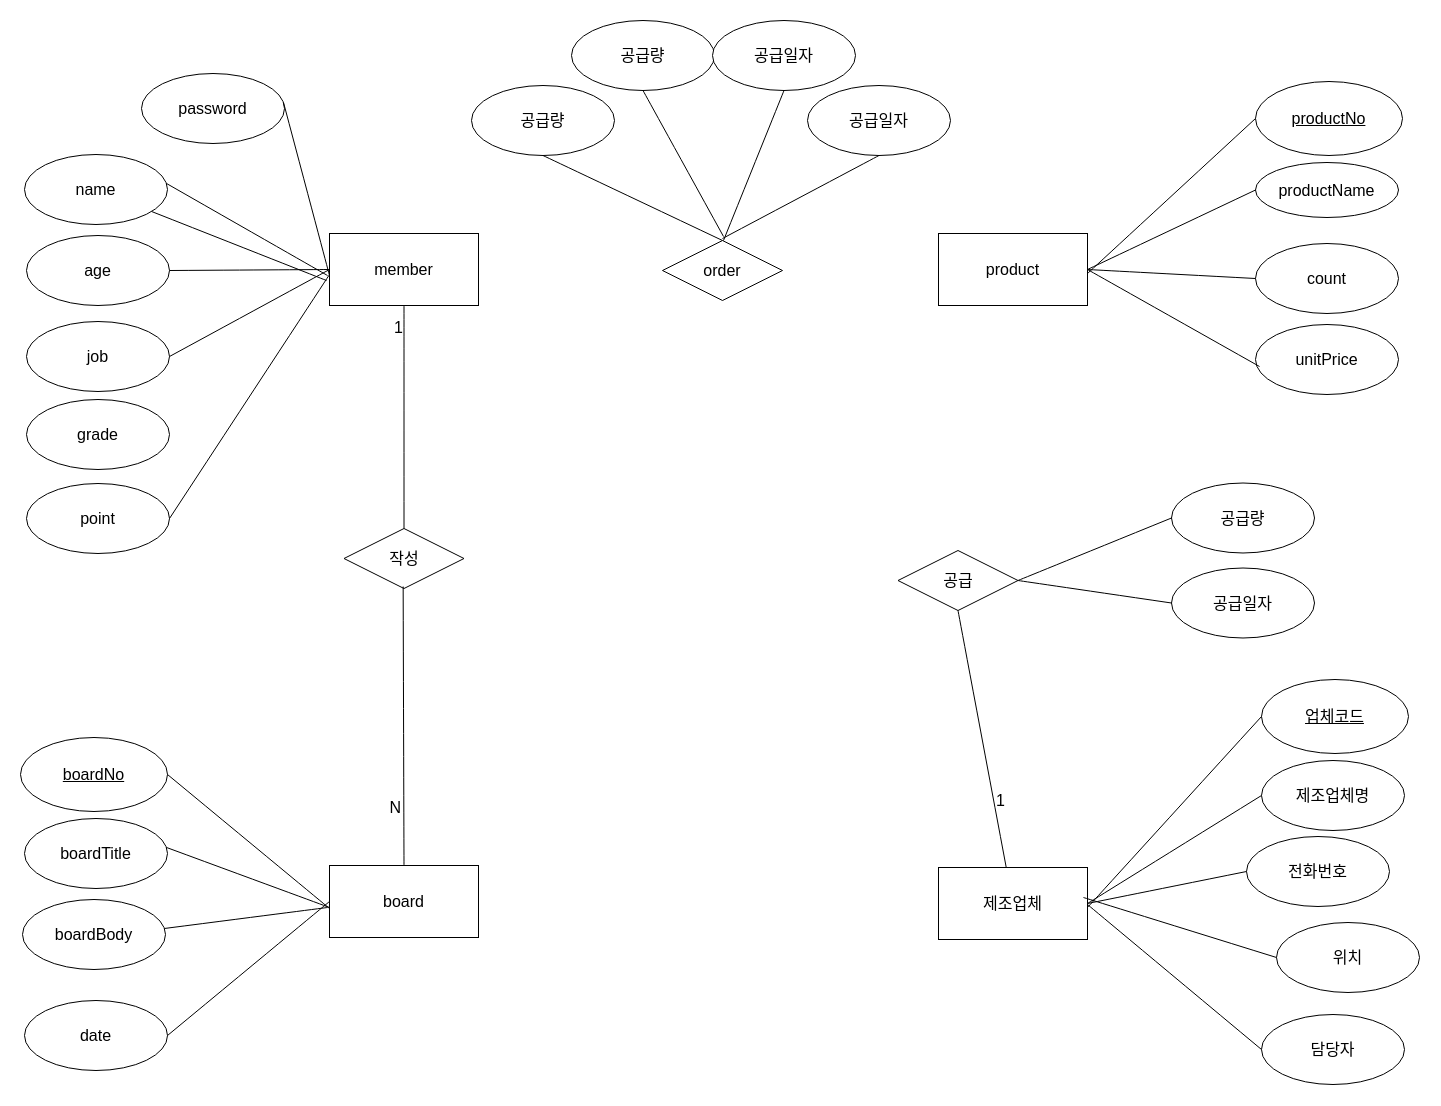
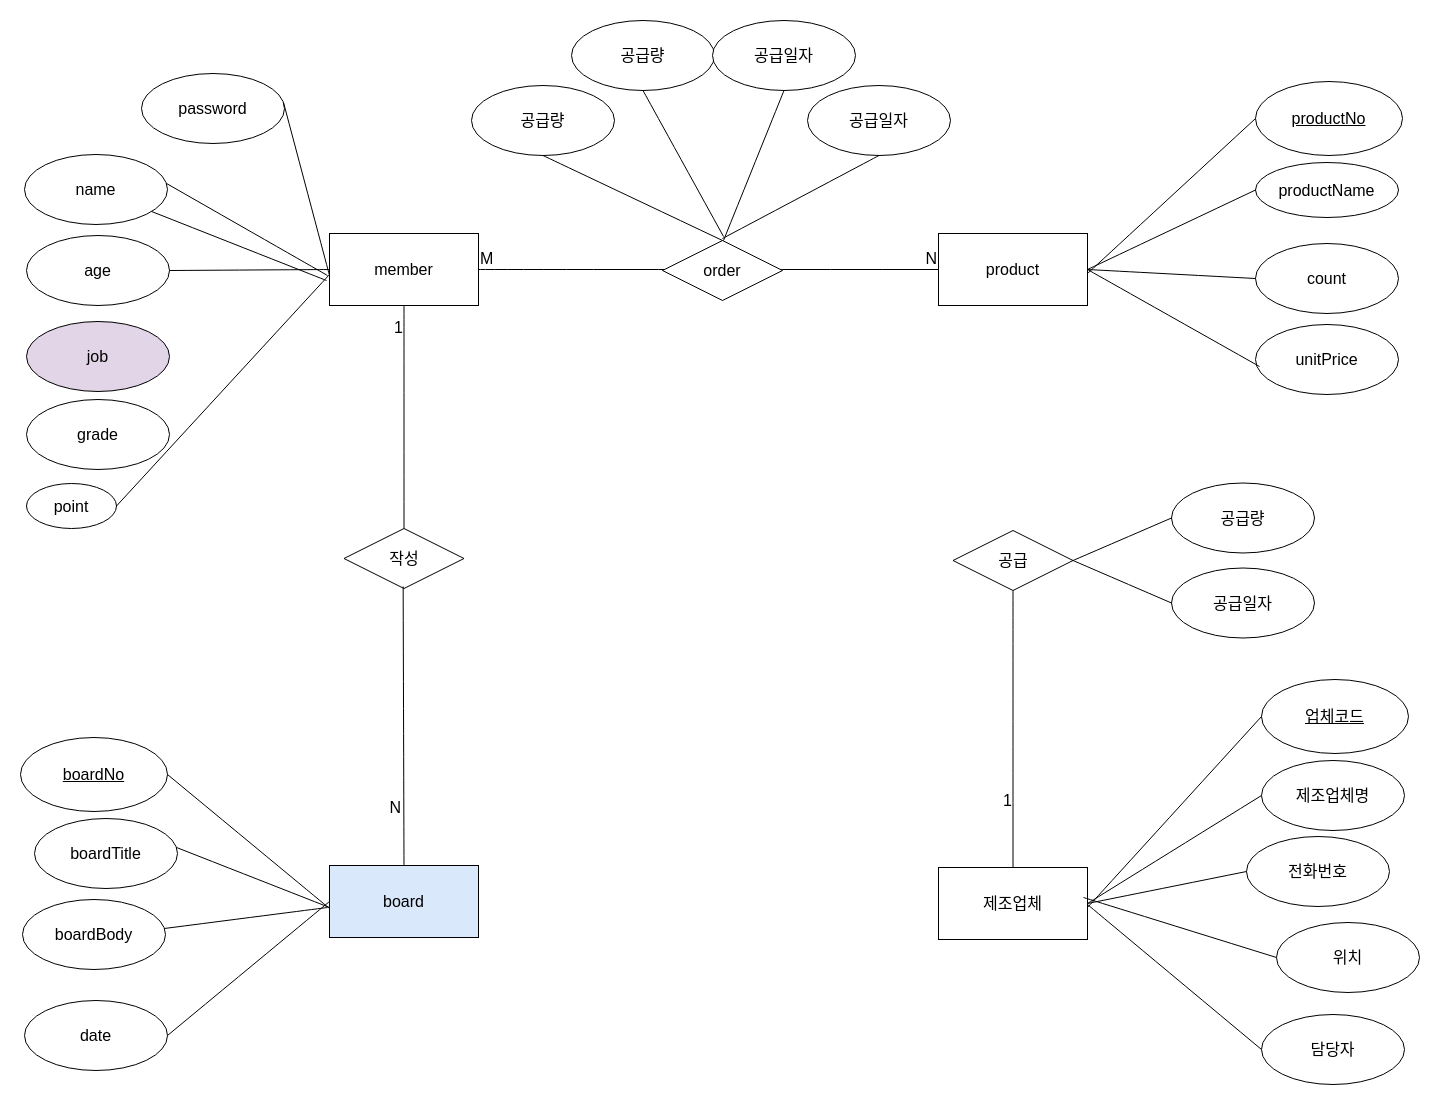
+ <mxCell id="44" value="" style="endArrow=none;html=1;rounded=0;fontSize=12;startSize=8;endSize=8;curved=1;entryX=0;entryY=0.5;entryDx=0;entryDy=0;exitX=1;exitY=0.5;exitDx=0;exitDy=0;" edge="1" parent="1" source="2" target="3"><mxGeometry relative="1" as="geometry"><mxPoint x="478" y="489" as="sourcePoint" /><mxPoint x="662" y="483" as="targetPoint" /></mxGeometry></mxCell>
+ <mxCell id="45" value="M" style="resizable=0;html=1;whiteSpace=wrap;align=left;verticalAlign=bottom;fontSize=16;" connectable="0" vertex="1" parent="44"><mxGeometry x="-1" relative="1" as="geometry" /></mxCell>
+ <mxCell id="46" value="N" style="resizable=0;html=1;whiteSpace=wrap;align=right;verticalAlign=bottom;fontSize=16;" connectable="0" vertex="1" parent="44"><mxGeometry x="1" relative="1" as="geometry" /></mxCell>
- <mxCell id="21" value="" style="endArrow=none;html=1;rounded=0;fontSize=12;startSize=8;endSize=8;curved=1;exitX=0;exitY=0.5;exitDx=0;exitDy=0;entryX=1;entryY=0.5;entryDx=0;entryDy=0;" edge="1" parent="1" source="2" target="7"><mxGeometry width="50" height="50" relative="1" as="geometry"><mxPoint x="369" y="316" as="sourcePoint" /><mxPoint x="209" y="69" as="targetPoint" /></mxGeometry></mxCell>
- <mxCell id="7" value="job" style="ellipse;whiteSpace=wrap;html=1;align=center;fontSize=16;" vertex="1" parent="1"><mxGeometry x="26" y="321" width="143" height="70" as="geometry" /></mxCell>
+ <mxCell id="7" value="job" style="ellipse;whiteSpace=wrap;html=1;align=center;fontSize=16;fillColor=#e1d5e7;" vertex="1" parent="1"><mxGeometry x="26" y="321" width="143" height="70" as="geometry" /></mxCell>
- <mxCell id="9" value="point" style="ellipse;whiteSpace=wrap;html=1;align=center;fontSize=16;" vertex="1" parent="1"><mxGeometry x="26" y="483" width="143" height="70" as="geometry" /></mxCell>
+ <mxCell id="9" value="point" style="ellipse;whiteSpace=wrap;html=1;align=center;fontSize=16;" vertex="1" parent="1"><mxGeometry x="26" y="483" width="90" height="45" as="geometry" /></mxCell>
- <mxCell id="48" value="공급" style="shape=rhombus;perimeter=rhombusPerimeter;whiteSpace=wrap;html=1;align=center;fontSize=16;" vertex="1" parent="1"><mxGeometry x="897.5" y="550" width="120" height="60" as="geometry" /></mxCell>
+ <mxCell id="48" value="공급" style="shape=rhombus;perimeter=rhombusPerimeter;whiteSpace=wrap;html=1;align=center;fontSize=16;" vertex="1" parent="1"><mxGeometry x="952.5" y="530" width="120" height="60" as="geometry" /></mxCell>
- <mxCell id="26" value="boardTitle" style="ellipse;whiteSpace=wrap;html=1;align=center;fontSize=16;" vertex="1" parent="1"><mxGeometry x="24" y="818" width="143" height="70" as="geometry" /></mxCell>
+ <mxCell id="26" value="boardTitle" style="ellipse;whiteSpace=wrap;html=1;align=center;fontSize=16;" vertex="1" parent="1"><mxGeometry x="34" y="818" width="143" height="70" as="geometry" /></mxCell>
- <mxCell id="24" value="board" style="html=1;dashed=0;whiteSpace=wrap;fontSize=16;" vertex="1" parent="1"><mxGeometry x="329" y="865" width="149" height="72" as="geometry" /></mxCell>
+ <mxCell id="24" value="board" style="html=1;dashed=0;whiteSpace=wrap;fontSize=16;fillColor=#dae8fc;" vertex="1" parent="1"><mxGeometry x="329" y="865" width="149" height="72" as="geometry" /></mxCell>
